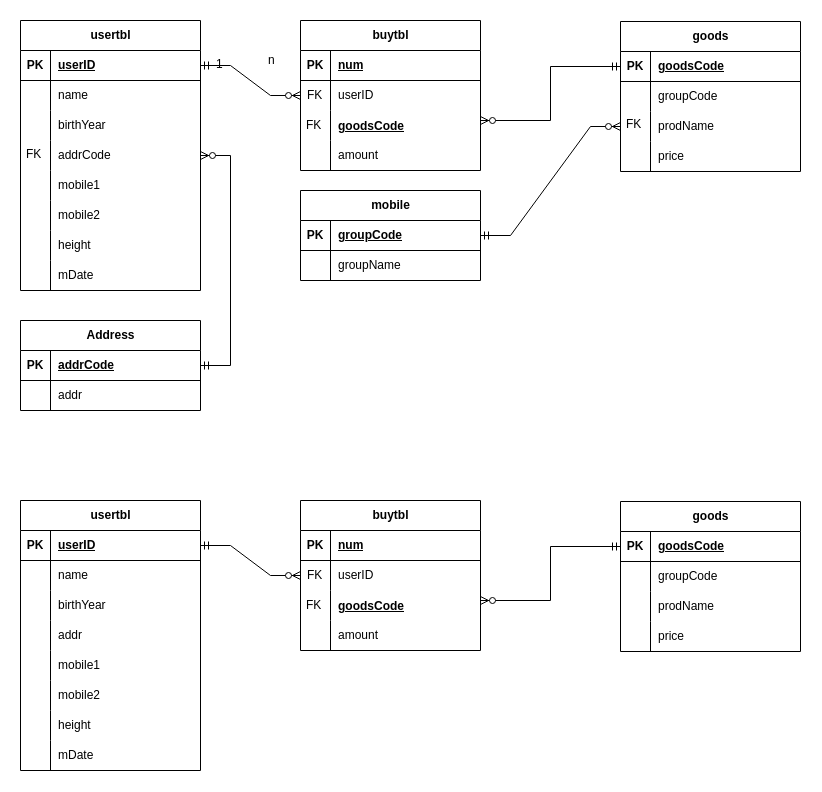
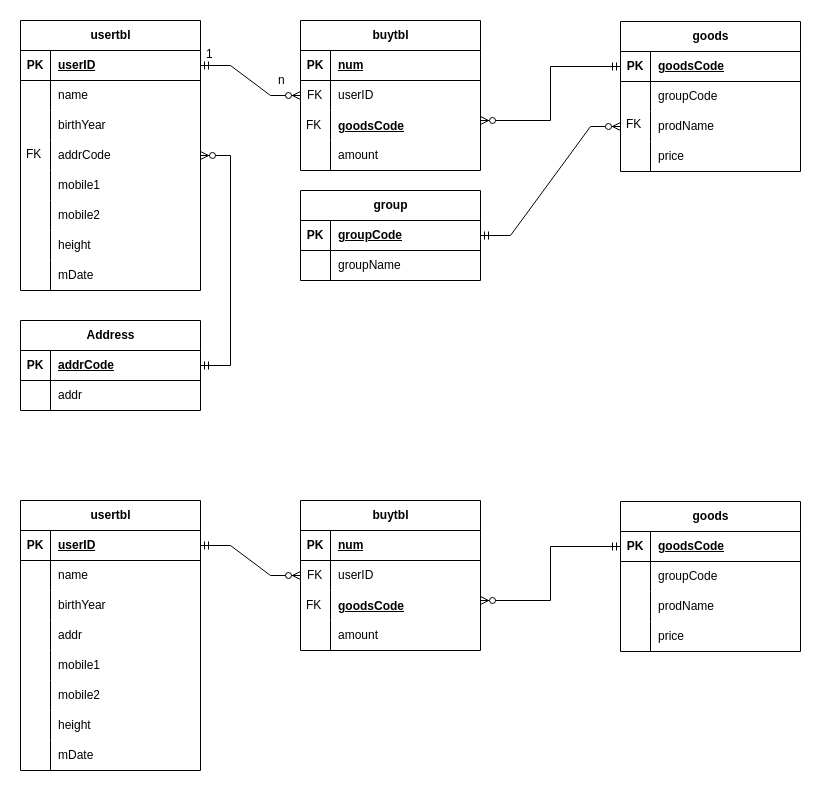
- <mxCell id="43" value="n" style="text;strokeColor=none;fillColor=none;spacingLeft=4;spacingRight=4;overflow=hidden;rotatable=0;points=[[0,0.5],[1,0.5]];portConstraint=eastwest;fontSize=12;whiteSpace=wrap;html=1;" parent="1" vertex="1"><mxGeometry x="262" y="46" width="23" height="34" as="geometry" /></mxCell>
+ <mxCell id="43" value="n" style="text;strokeColor=none;fillColor=none;spacingLeft=4;spacingRight=4;overflow=hidden;rotatable=0;points=[[0,0.5],[1,0.5]];portConstraint=eastwest;fontSize=12;whiteSpace=wrap;html=1;" parent="1" vertex="1"><mxGeometry x="272" y="66" width="23" height="34" as="geometry" /></mxCell>
- <mxCell id="42" value="1" style="text;strokeColor=none;fillColor=none;spacingLeft=4;spacingRight=4;overflow=hidden;rotatable=0;points=[[0,0.5],[1,0.5]];portConstraint=eastwest;fontSize=12;whiteSpace=wrap;html=1;" parent="1" vertex="1"><mxGeometry x="210" y="50" width="40" height="30" as="geometry" /></mxCell>
+ <mxCell id="42" value="1" style="text;strokeColor=none;fillColor=none;spacingLeft=4;spacingRight=4;overflow=hidden;rotatable=0;points=[[0,0.5],[1,0.5]];portConstraint=eastwest;fontSize=12;whiteSpace=wrap;html=1;" parent="1" vertex="1"><mxGeometry x="200" y="40" width="40" height="30" as="geometry" /></mxCell>
- <mxCell id="60" value="mobile" style="shape=table;startSize=30;container=1;collapsible=1;childLayout=tableLayout;fixedRows=1;rowLines=0;fontStyle=1;align=center;resizeLast=1;html=1;" parent="1" vertex="1"><mxGeometry x="300" y="190" width="180" height="90" as="geometry" /></mxCell>
+ <mxCell id="60" value="group" style="shape=table;startSize=30;container=1;collapsible=1;childLayout=tableLayout;fixedRows=1;rowLines=0;fontStyle=1;align=center;resizeLast=1;html=1;" parent="1" vertex="1"><mxGeometry x="300" y="190" width="180" height="90" as="geometry" /></mxCell>
